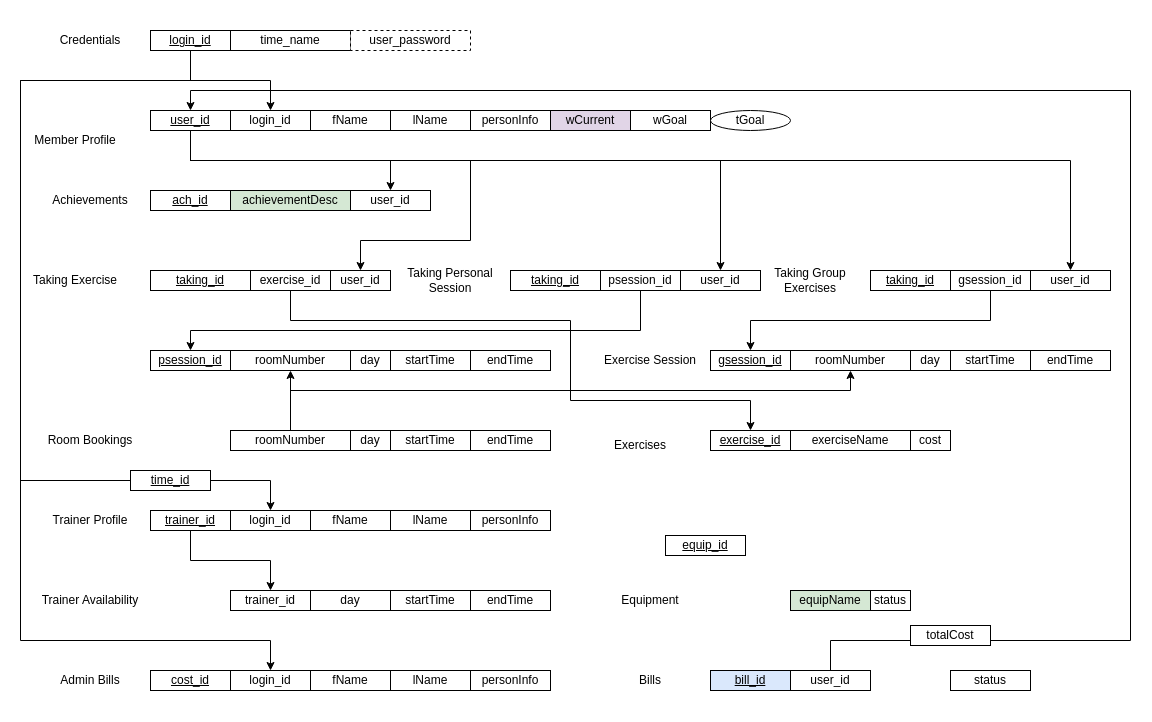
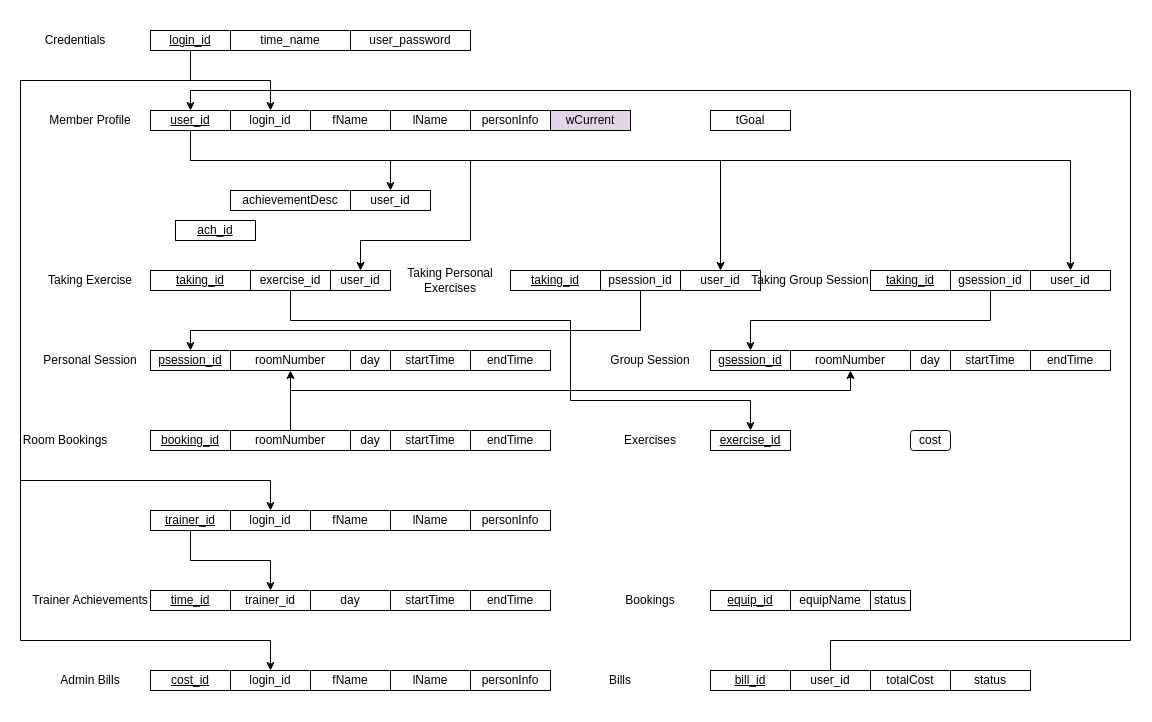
- <mxCell id="8" value="Credentials" style="text;html=1;align=center;verticalAlign=middle;whiteSpace=wrap;rounded=0;" parent="1" vertex="1"><mxGeometry x="30" y="20" width="120" height="40" as="geometry" /></mxCell>
+ <mxCell id="8" value="Credentials" style="text;html=1;align=center;verticalAlign=middle;whiteSpace=wrap;rounded=0;" parent="1" vertex="1"><mxGeometry x="15" y="20" width="120" height="40" as="geometry" /></mxCell>
- <mxCell id="7" value="user_password" style="rounded=0;whiteSpace=wrap;html=1;fontStyle=0;dashed=1;" parent="1" vertex="1"><mxGeometry x="350" y="30" width="120" height="20" as="geometry" /></mxCell>
+ <mxCell id="7" value="user_password" style="rounded=0;whiteSpace=wrap;html=1;fontStyle=0" parent="1" vertex="1"><mxGeometry x="350" y="30" width="120" height="20" as="geometry" /></mxCell>
- <mxCell id="20" value="wGoal" style="rounded=0;whiteSpace=wrap;html=1;fontStyle=0" parent="1" vertex="1"><mxGeometry x="630" y="110" width="80" height="20" as="geometry" /></mxCell>
- <mxCell id="21" value="tGoal" style="ellipse;whiteSpace=wrap;html=1;fontStyle=0;" parent="1" vertex="1"><mxGeometry x="710" y="110" width="80" height="20" as="geometry" /></mxCell>
+ <mxCell id="21" value="tGoal" style="rounded=0;whiteSpace=wrap;html=1;fontStyle=0" parent="1" vertex="1"><mxGeometry x="710" y="110" width="80" height="20" as="geometry" /></mxCell>
- <mxCell id="16" value="Member Profile" style="text;html=1;align=center;verticalAlign=middle;whiteSpace=wrap;rounded=0;" parent="1" vertex="1"><mxGeometry x="15" y="120" width="120" height="40" as="geometry" /></mxCell>
+ <mxCell id="16" value="Member Profile" style="text;html=1;align=center;verticalAlign=middle;whiteSpace=wrap;rounded=0;" parent="1" vertex="1"><mxGeometry x="30" y="100" width="120" height="40" as="geometry" /></mxCell>
- <mxCell id="24" value="Achievements" style="text;html=1;align=center;verticalAlign=middle;whiteSpace=wrap;rounded=0;" parent="1" vertex="1"><mxGeometry x="30" y="180" width="120" height="40" as="geometry" /></mxCell>
- <mxCell id="89" value="ach_id" style="rounded=0;whiteSpace=wrap;html=1;fontStyle=4" vertex="1" parent="1"><mxGeometry x="150" y="190" width="80" height="20" as="geometry" /></mxCell>
+ <mxCell id="89" value="ach_id" style="rounded=0;whiteSpace=wrap;html=1;fontStyle=4" vertex="1" parent="1"><mxGeometry x="175" y="220" width="80" height="20" as="geometry" /></mxCell>
- <mxCell id="23" value="achievementDesc" style="rounded=0;whiteSpace=wrap;html=1;fontStyle=0;fillColor=#d5e8d4;" parent="1" vertex="1"><mxGeometry x="230" y="190" width="120" height="20" as="geometry" /></mxCell>
+ <mxCell id="23" value="achievementDesc" style="rounded=0;whiteSpace=wrap;html=1;fontStyle=0" parent="1" vertex="1"><mxGeometry x="230" y="190" width="120" height="20" as="geometry" /></mxCell>
- <mxCell id="28" value="Taking Exercise" style="text;html=1;align=center;verticalAlign=middle;whiteSpace=wrap;rounded=0;" parent="1" vertex="1"><mxGeometry x="15" y="260" width="120" height="40" as="geometry" /></mxCell>
+ <mxCell id="28" value="Taking Exercise" style="text;html=1;align=center;verticalAlign=middle;whiteSpace=wrap;rounded=0;" parent="1" vertex="1"><mxGeometry x="30" y="260" width="120" height="40" as="geometry" /></mxCell>
- <mxCell id="32" value="Taking Personal Session" style="text;html=1;align=center;verticalAlign=middle;whiteSpace=wrap;rounded=0;" parent="1" vertex="1"><mxGeometry x="390" y="260" width="120" height="40" as="geometry" /></mxCell>
+ <mxCell id="32" value="Taking Personal Exercises" style="text;html=1;align=center;verticalAlign=middle;whiteSpace=wrap;rounded=0;" parent="1" vertex="1"><mxGeometry x="390" y="260" width="120" height="40" as="geometry" /></mxCell>
- <mxCell id="36" value="Taking Group Exercises" style="text;html=1;align=center;verticalAlign=middle;whiteSpace=wrap;rounded=0;" parent="1" vertex="1"><mxGeometry x="750" y="260" width="120" height="40" as="geometry" /></mxCell>
+ <mxCell id="36" value="Taking Group Session" style="text;html=1;align=center;verticalAlign=middle;whiteSpace=wrap;rounded=0;" parent="1" vertex="1"><mxGeometry x="750" y="260" width="120" height="40" as="geometry" /></mxCell>
+ <mxCell id="39" value="Personal Session" style="text;html=1;align=center;verticalAlign=middle;whiteSpace=wrap;rounded=0;" parent="1" vertex="1"><mxGeometry x="30" y="340" width="120" height="40" as="geometry" /></mxCell>
- <mxCell id="45" value="Exercise Session" style="text;html=1;align=center;verticalAlign=middle;whiteSpace=wrap;rounded=0;" parent="1" vertex="1"><mxGeometry x="590" y="340" width="120" height="40" as="geometry" /></mxCell>
+ <mxCell id="45" value="Group Session" style="text;html=1;align=center;verticalAlign=middle;whiteSpace=wrap;rounded=0;" parent="1" vertex="1"><mxGeometry x="590" y="340" width="120" height="40" as="geometry" /></mxCell>
- <mxCell id="53" value="Room Bookings" style="text;html=1;align=center;verticalAlign=middle;whiteSpace=wrap;rounded=0;" parent="1" vertex="1"><mxGeometry x="30" y="420" width="120" height="40" as="geometry" /></mxCell>
+ <mxCell id="53" value="Room Bookings" style="text;html=1;align=center;verticalAlign=middle;whiteSpace=wrap;rounded=0;" parent="1" vertex="1"><mxGeometry x="5" y="420" width="120" height="40" as="geometry" /></mxCell>
+ <mxCell id="49" value="booking_id" style="rounded=0;whiteSpace=wrap;html=1;fontStyle=4" parent="1" vertex="1"><mxGeometry x="150" y="430" width="80" height="20" as="geometry" /></mxCell>
- <mxCell id="75" value="exerciseName" style="rounded=0;whiteSpace=wrap;html=1;fontStyle=0" parent="1" vertex="1"><mxGeometry x="790" y="430" width="120" height="20" as="geometry" /></mxCell>
- <mxCell id="78" value="cost" style="rounded=0;whiteSpace=wrap;html=1;fontStyle=0" parent="1" vertex="1"><mxGeometry x="910" y="430" width="40" height="20" as="geometry" /></mxCell>
+ <mxCell id="78" value="cost" style="whiteSpace=wrap;html=1;fontStyle=0;rounded=1;" parent="1" vertex="1"><mxGeometry x="910" y="430" width="40" height="20" as="geometry" /></mxCell>
- <mxCell id="77" value="Exercises" style="text;html=1;align=center;verticalAlign=middle;whiteSpace=wrap;rounded=0;" parent="1" vertex="1"><mxGeometry x="580" y="425" width="120" height="40" as="geometry" /></mxCell>
+ <mxCell id="77" value="Exercises" style="text;html=1;align=center;verticalAlign=middle;whiteSpace=wrap;rounded=0;" parent="1" vertex="1"><mxGeometry x="590" y="420" width="120" height="40" as="geometry" /></mxCell>
- <mxCell id="93" value="time_id" style="rounded=0;whiteSpace=wrap;html=1;fontStyle=4" vertex="1" parent="1"><mxGeometry x="130" y="470" width="80" height="20" as="geometry" /></mxCell>
+ <mxCell id="93" value="time_id" style="rounded=0;whiteSpace=wrap;html=1;fontStyle=4" vertex="1" parent="1"><mxGeometry x="150" y="590" width="80" height="20" as="geometry" /></mxCell>
- <mxCell id="60" value="Trainer Profile" style="text;html=1;align=center;verticalAlign=middle;whiteSpace=wrap;rounded=0;" parent="1" vertex="1"><mxGeometry x="30" y="500" width="120" height="40" as="geometry" /></mxCell>
- <mxCell id="80" value="equip_id" style="rounded=0;whiteSpace=wrap;html=1;fontStyle=4" parent="1" vertex="1"><mxGeometry x="665" y="535" width="80" height="20" as="geometry" /></mxCell>
+ <mxCell id="80" value="equip_id" style="rounded=0;whiteSpace=wrap;html=1;fontStyle=4" parent="1" vertex="1"><mxGeometry x="710" y="590" width="80" height="20" as="geometry" /></mxCell>
- <mxCell id="66" value="Trainer Availability" style="text;html=1;align=center;verticalAlign=middle;whiteSpace=wrap;rounded=0;" parent="1" vertex="1"><mxGeometry x="30" y="580" width="120" height="40" as="geometry" /></mxCell>
+ <mxCell id="66" value="Trainer Achievements" style="text;html=1;align=center;verticalAlign=middle;whiteSpace=wrap;rounded=0;" parent="1" vertex="1"><mxGeometry x="30" y="580" width="120" height="40" as="geometry" /></mxCell>
- <mxCell id="81" value="Equipment" style="text;html=1;align=center;verticalAlign=middle;whiteSpace=wrap;rounded=0;" parent="1" vertex="1"><mxGeometry x="590" y="580" width="120" height="40" as="geometry" /></mxCell>
+ <mxCell id="81" value="Bookings" style="text;html=1;align=center;verticalAlign=middle;whiteSpace=wrap;rounded=0;" parent="1" vertex="1"><mxGeometry x="590" y="580" width="120" height="40" as="geometry" /></mxCell>
- <mxCell id="79" value="equipName" style="rounded=0;whiteSpace=wrap;html=1;fontStyle=0;fillColor=#d5e8d4;" parent="1" vertex="1"><mxGeometry x="790" y="590" width="80" height="20" as="geometry" /></mxCell>
+ <mxCell id="79" value="equipName" style="rounded=0;whiteSpace=wrap;html=1;fontStyle=0" parent="1" vertex="1"><mxGeometry x="790" y="590" width="80" height="20" as="geometry" /></mxCell>
- <mxCell id="87" value="totalCost" style="rounded=0;whiteSpace=wrap;html=1;fontStyle=0" parent="1" vertex="1"><mxGeometry x="910" y="625" width="80" height="20" as="geometry" /></mxCell>
+ <mxCell id="87" value="totalCost" style="rounded=0;whiteSpace=wrap;html=1;fontStyle=0" parent="1" vertex="1"><mxGeometry x="870" y="670" width="80" height="20" as="geometry" /></mxCell>
- <mxCell id="86" value="Bills" style="text;html=1;align=center;verticalAlign=middle;whiteSpace=wrap;rounded=0;" parent="1" vertex="1"><mxGeometry x="590" y="660" width="120" height="40" as="geometry" /></mxCell>
+ <mxCell id="86" value="Bills" style="text;html=1;align=center;verticalAlign=middle;whiteSpace=wrap;rounded=0;" parent="1" vertex="1"><mxGeometry x="560" y="660" width="120" height="40" as="geometry" /></mxCell>
- <mxCell id="85" value="bill_id" style="rounded=0;whiteSpace=wrap;html=1;fontStyle=4;fillColor=#dae8fc;" parent="1" vertex="1"><mxGeometry x="710" y="670" width="80" height="20" as="geometry" /></mxCell>
+ <mxCell id="85" value="bill_id" style="rounded=0;whiteSpace=wrap;html=1;fontStyle=4" parent="1" vertex="1"><mxGeometry x="710" y="670" width="80" height="20" as="geometry" /></mxCell>
